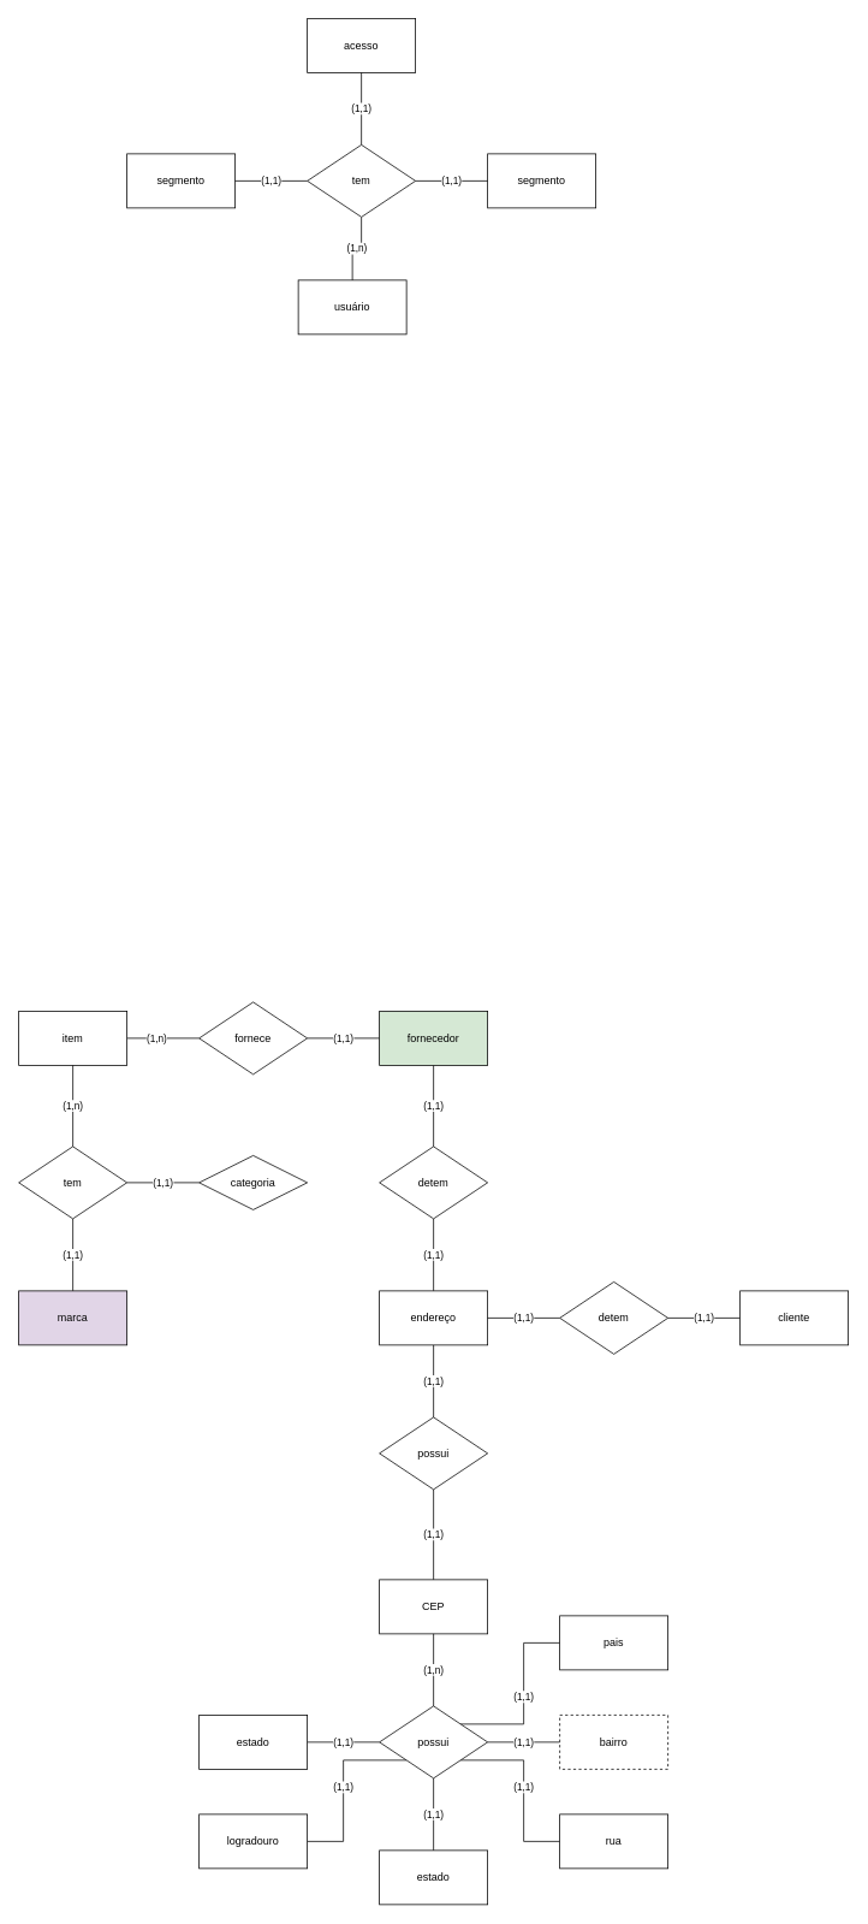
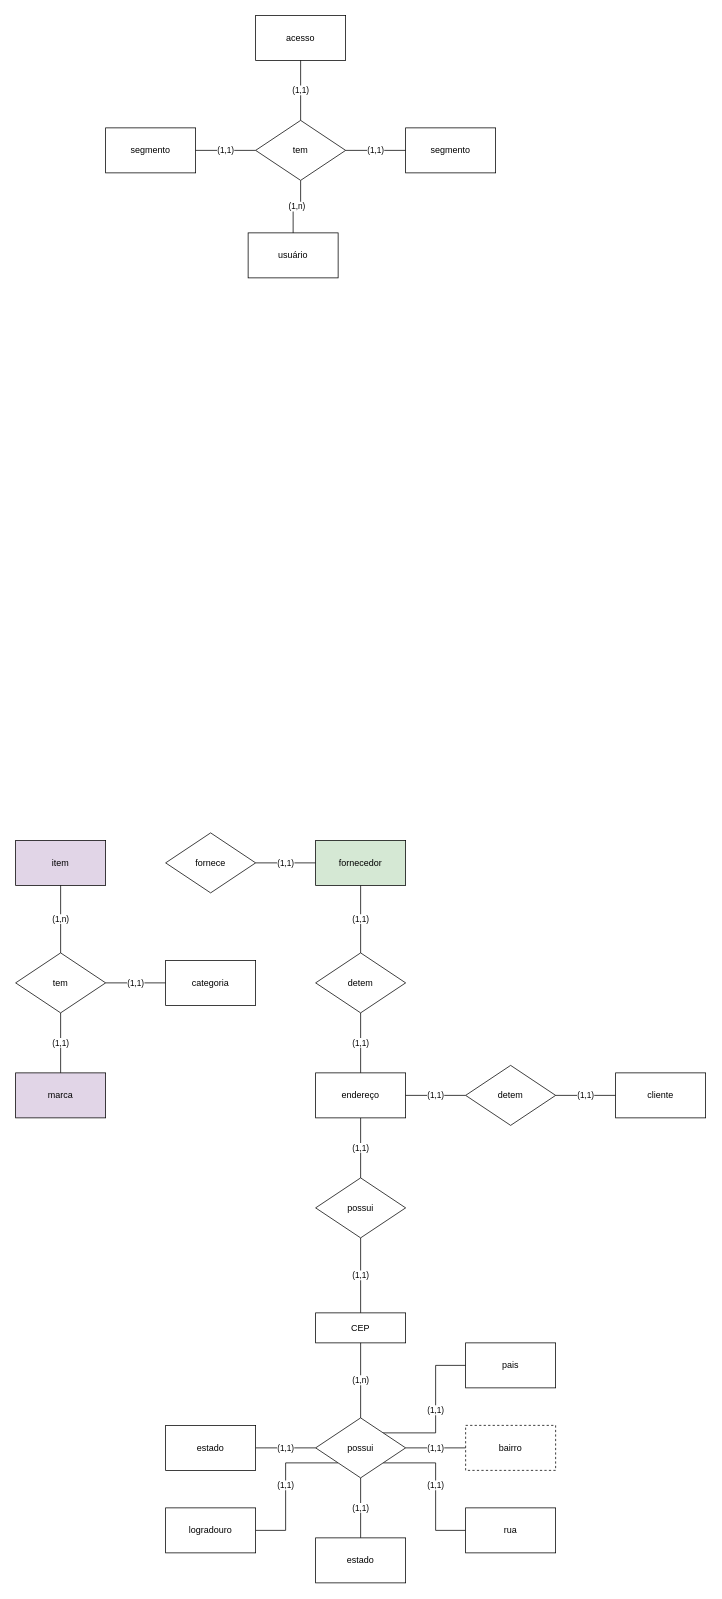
- <mxCell id="41" value="item" style="rounded=0;whiteSpace=wrap;html=1;" vertex="1" parent="1"><mxGeometry x="20" y="1120" width="120" height="60" as="geometry" /></mxCell>
+ <mxCell id="41" value="item" style="rounded=0;whiteSpace=wrap;html=1;fillColor=#e1d5e7;" vertex="1" parent="1"><mxGeometry x="20" y="1120" width="120" height="60" as="geometry" /></mxCell>
- <mxCell id="39" style="edgeStyle=orthogonalEdgeStyle;rounded=0;orthogonalLoop=1;jettySize=auto;html=1;entryX=0;entryY=0.5;entryDx=0;entryDy=0;endArrow=none;endFill=0;" edge="1" parent="1" source="41" target="42"><mxGeometry relative="1" as="geometry" /></mxCell>
- <mxCell id="40" value="(1,n)" style="edgeLabel;html=1;align=center;verticalAlign=middle;resizable=0;points=[];" vertex="1" connectable="0" parent="39"><mxGeometry x="-0.208" y="1" relative="1" as="geometry"><mxPoint as="offset" /></mxGeometry></mxCell>
- <mxCell id="47" value="categoria" style="rhombus;whiteSpace=wrap;html=1;" vertex="1" parent="1"><mxGeometry x="220" y="1280" width="120" height="60" as="geometry" /></mxCell>
+ <mxCell id="47" value="categoria" style="rounded=0;whiteSpace=wrap;html=1;" vertex="1" parent="1"><mxGeometry x="220" y="1280" width="120" height="60" as="geometry" /></mxCell>
- <mxCell id="12" value="CEP" style="rounded=0;whiteSpace=wrap;html=1;" parent="1" vertex="1"><mxGeometry x="420" y="1750" width="120" height="60" as="geometry" /></mxCell>
+ <mxCell id="12" value="CEP" style="rounded=0;whiteSpace=wrap;html=1;" parent="1" vertex="1"><mxGeometry x="420" y="1750" width="120" height="40" as="geometry" /></mxCell>
